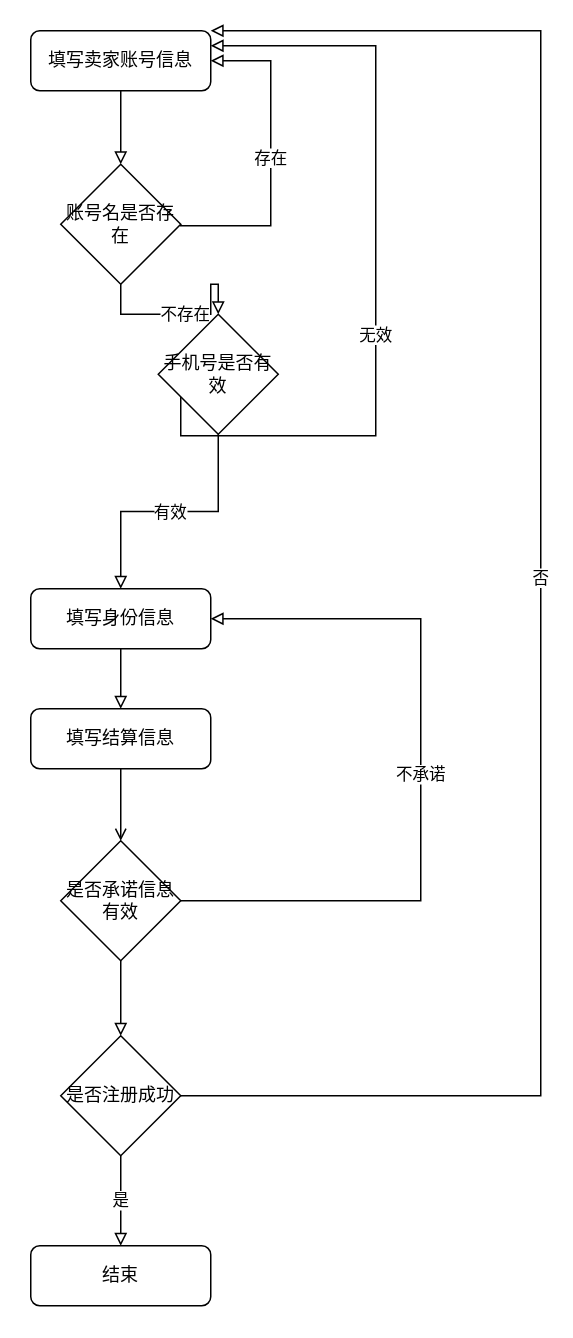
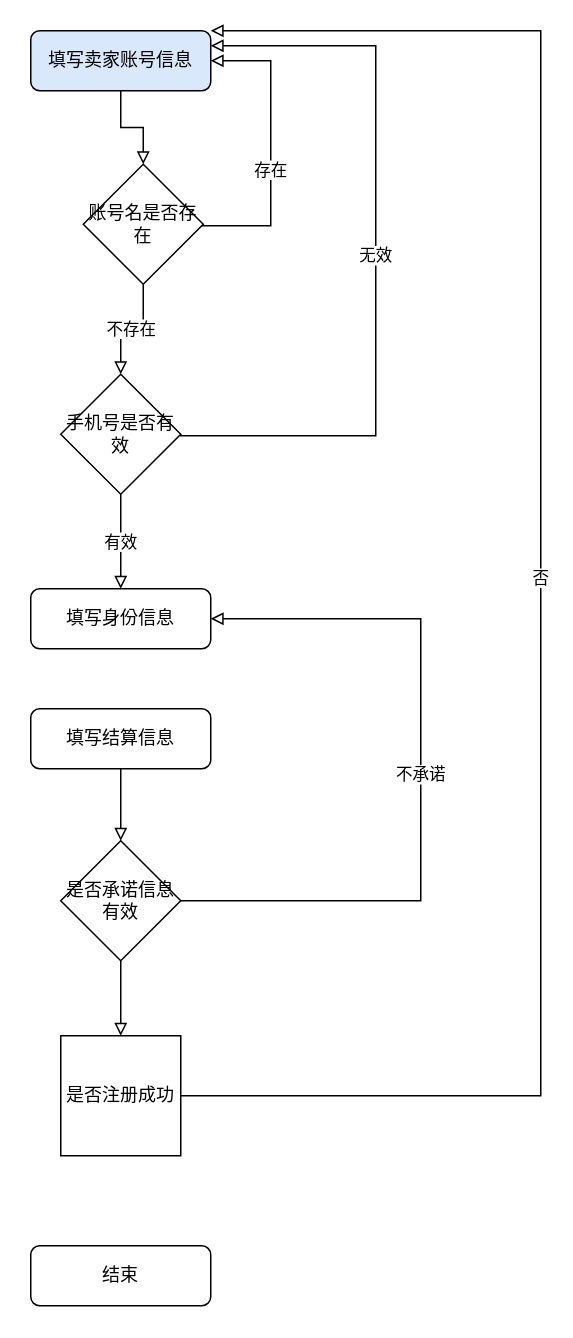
- <mxCell id="3" value="填写卖家账号信息" style="rounded=1;whiteSpace=wrap;html=1;fontSize=12;glass=0;strokeWidth=1;shadow=0;" vertex="1" parent="1"><mxGeometry x="20" y="20" width="120" height="40" as="geometry" /></mxCell>
+ <mxCell id="3" value="填写卖家账号信息" style="rounded=1;whiteSpace=wrap;html=1;fontSize=12;glass=0;strokeWidth=1;shadow=0;fillColor=#dae8fc;" vertex="1" parent="1"><mxGeometry x="20" y="20" width="120" height="40" as="geometry" /></mxCell>
- <mxCell id="6" value="账号名是否存在" style="rhombus;whiteSpace=wrap;html=1;" vertex="1" parent="1"><mxGeometry x="40" y="109" width="80" height="80" as="geometry" /></mxCell>
+ <mxCell id="6" value="账号名是否存在" style="rhombus;whiteSpace=wrap;html=1;" vertex="1" parent="1"><mxGeometry x="55" y="109" width="80" height="80" as="geometry" /></mxCell>
- <mxCell id="9" value="手机号是否有效" style="rhombus;whiteSpace=wrap;html=1;" vertex="1" parent="1"><mxGeometry x="105" y="209" width="80" height="80" as="geometry" /></mxCell>
+ <mxCell id="9" value="手机号是否有效" style="rhombus;whiteSpace=wrap;html=1;" vertex="1" parent="1"><mxGeometry x="40" y="249" width="80" height="80" as="geometry" /></mxCell>
- <mxCell id="10" style="edgeStyle=orthogonalEdgeStyle;rounded=0;orthogonalLoop=1;jettySize=auto;html=1;exitX=0.5;exitY=1;exitDx=0;exitDy=0;entryX=0.5;entryY=0;entryDx=0;entryDy=0;endArrow=block;endFill=0;" edge="1" parent="1" source="11" target="13"><mxGeometry relative="1" as="geometry" /></mxCell>
- <mxCell id="12" style="edgeStyle=orthogonalEdgeStyle;rounded=0;orthogonalLoop=1;jettySize=auto;html=1;exitX=0.5;exitY=1;exitDx=0;exitDy=0;entryX=0.5;entryY=0;entryDx=0;entryDy=0;endArrow=open;endFill=0;" edge="1" parent="1" source="13" target="16"><mxGeometry relative="1" as="geometry" /></mxCell>
+ <mxCell id="12" style="edgeStyle=orthogonalEdgeStyle;rounded=0;orthogonalLoop=1;jettySize=auto;html=1;exitX=0.5;exitY=1;exitDx=0;exitDy=0;entryX=0.5;entryY=0;entryDx=0;entryDy=0;endArrow=block;endFill=0;" edge="1" parent="1" source="13" target="16"><mxGeometry relative="1" as="geometry" /></mxCell>
- <mxCell id="19" value="是否注册成功" style="rhombus;whiteSpace=wrap;html=1;" vertex="1" parent="1"><mxGeometry x="40" y="690" width="80" height="80" as="geometry" /></mxCell>
+ <mxCell id="19" value="是否注册成功" style="whiteSpace=wrap;html=1;rounded=0;" vertex="1" parent="1"><mxGeometry x="40" y="690" width="80" height="80" as="geometry" /></mxCell>
- <mxCell id="18" value="是" style="edgeStyle=orthogonalEdgeStyle;rounded=0;orthogonalLoop=1;jettySize=auto;html=1;exitX=0.5;exitY=1;exitDx=0;exitDy=0;endArrow=block;endFill=0;" edge="1" parent="1" source="19" target="20"><mxGeometry relative="1" as="geometry" /></mxCell>
